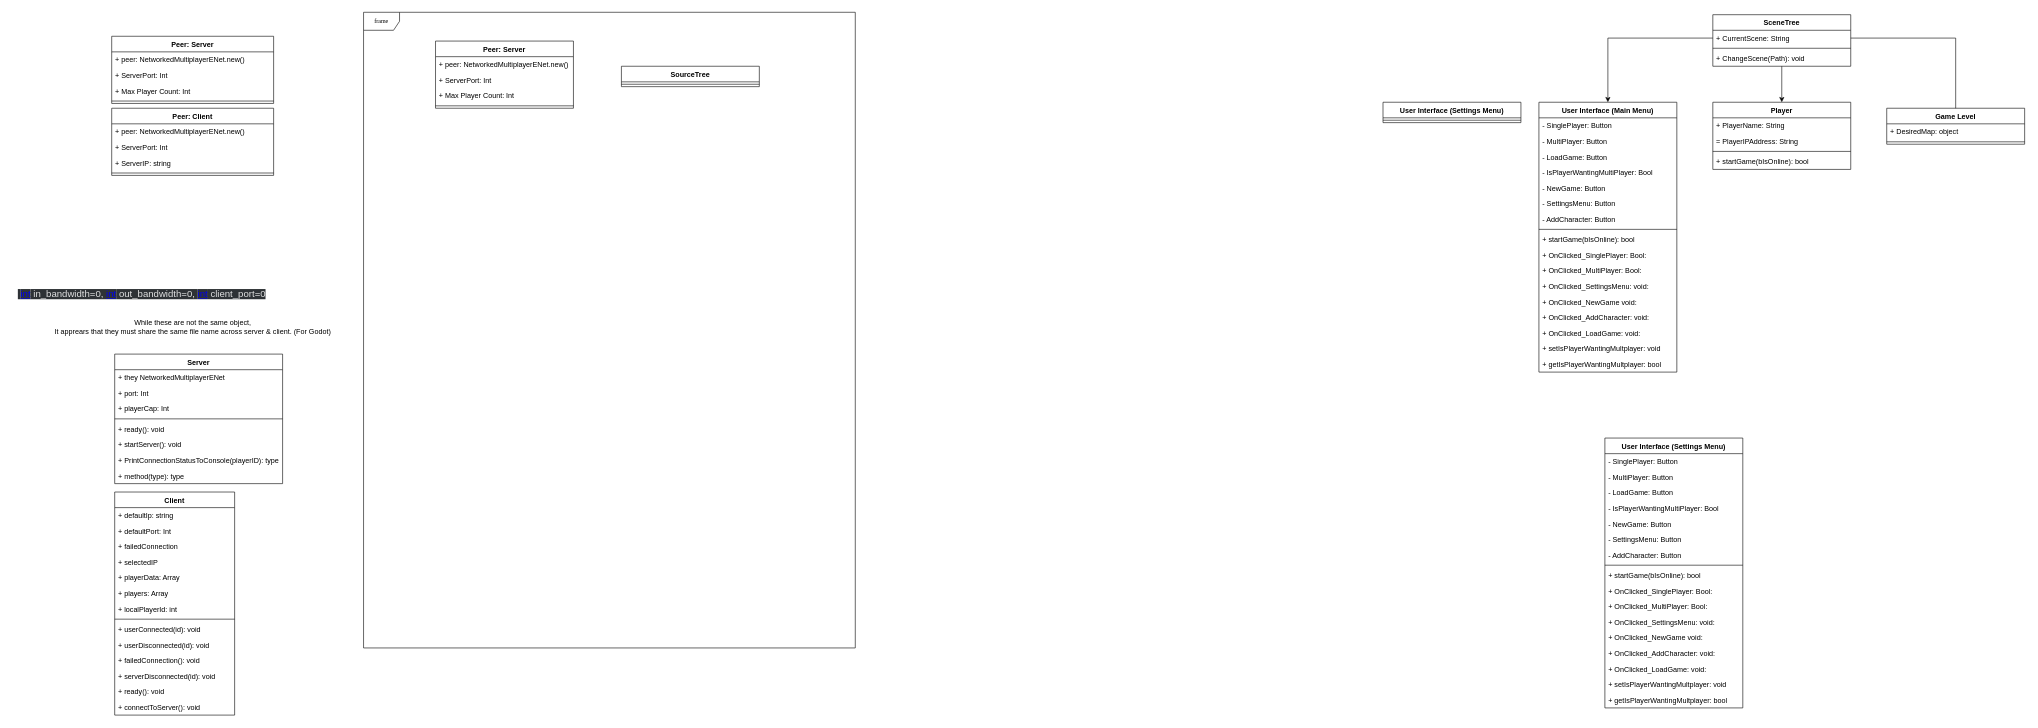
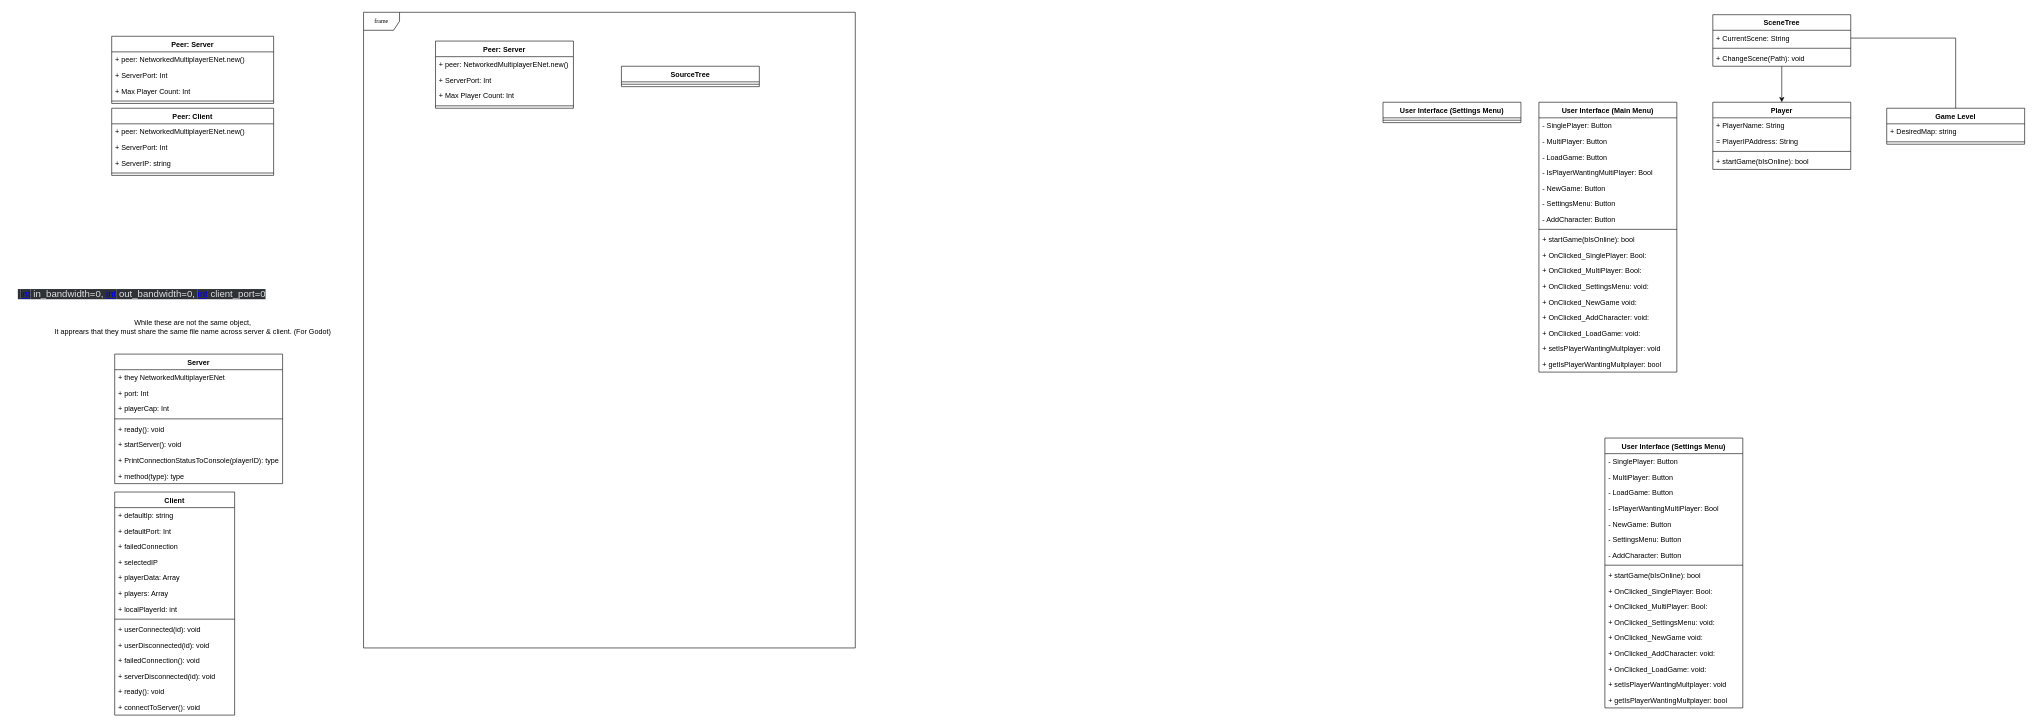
- <mxCell id="79" style="edgeStyle=orthogonalEdgeStyle;rounded=0;orthogonalLoop=1;jettySize=auto;html=1;" edge="1" parent="1" source="22" target="33"><mxGeometry relative="1" as="geometry" /></mxCell>
- <mxCell id="31" value="+ DesiredMap: object&#10;" style="text;strokeColor=none;fillColor=none;align=left;verticalAlign=top;spacingLeft=4;spacingRight=4;overflow=hidden;rotatable=0;points=[[0,0.5],[1,0.5]];portConstraint=eastwest;" vertex="1" parent="30"><mxGeometry y="26" width="230" height="26" as="geometry" /></mxCell>
+ <mxCell id="31" value="+ DesiredMap: string&#10;" style="text;strokeColor=none;fillColor=none;align=left;verticalAlign=top;spacingLeft=4;spacingRight=4;overflow=hidden;rotatable=0;points=[[0,0.5],[1,0.5]];portConstraint=eastwest;" vertex="1" parent="30"><mxGeometry y="26" width="230" height="26" as="geometry" /></mxCell>
